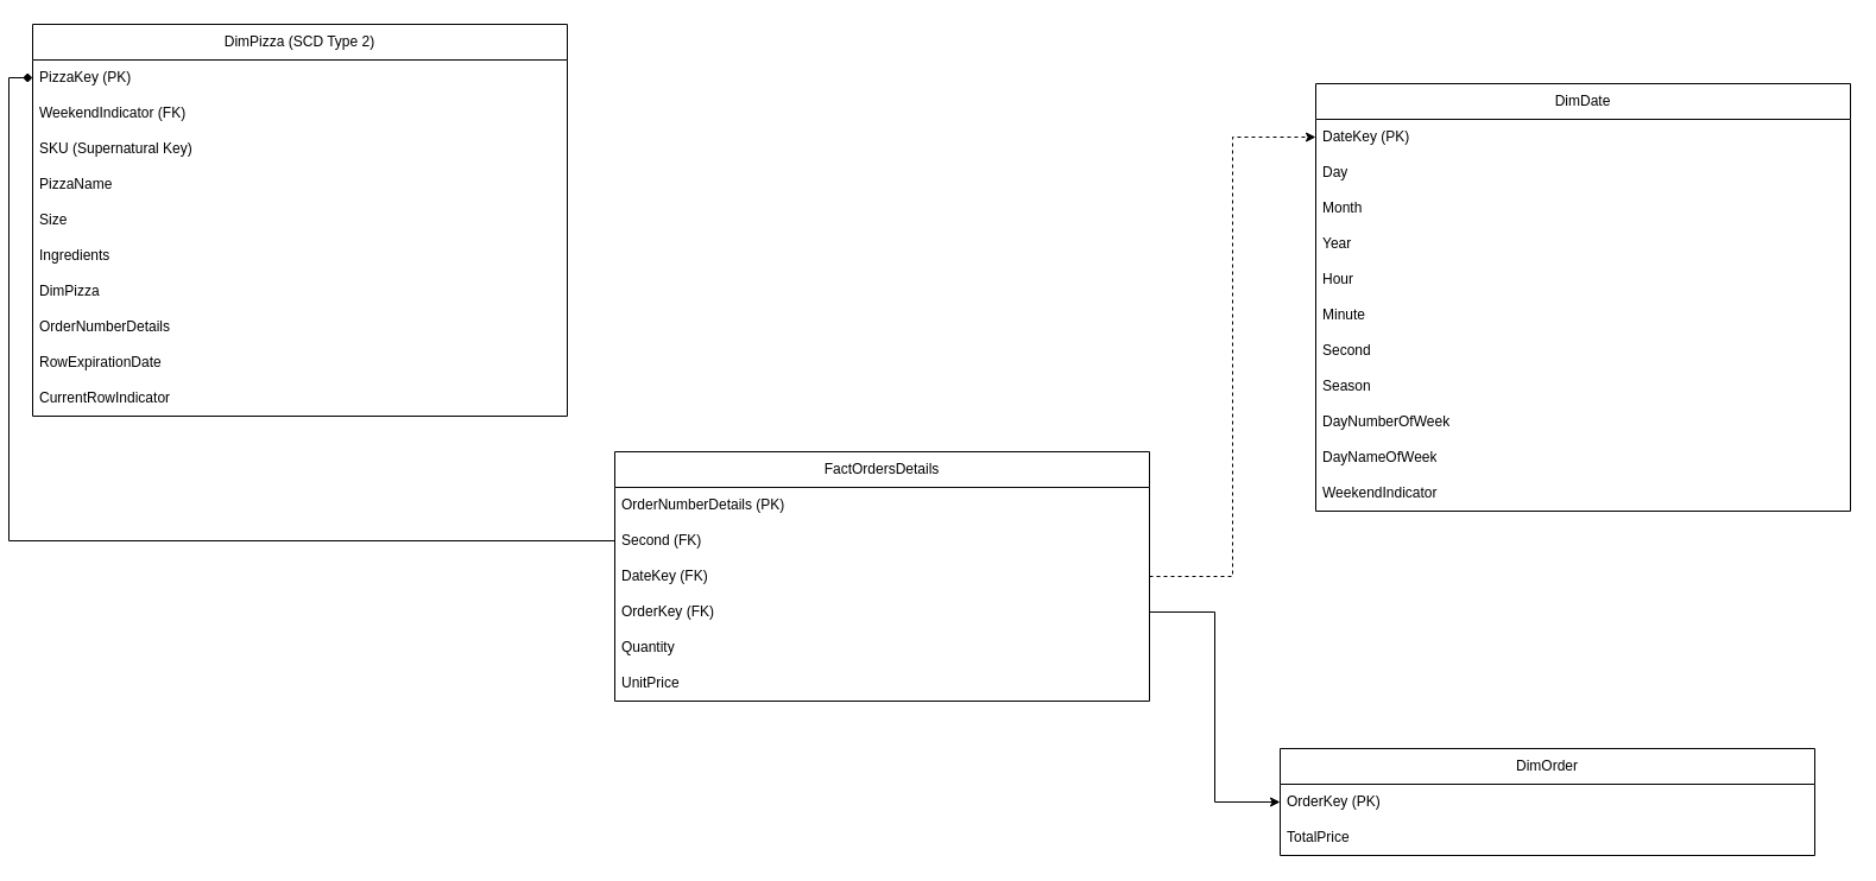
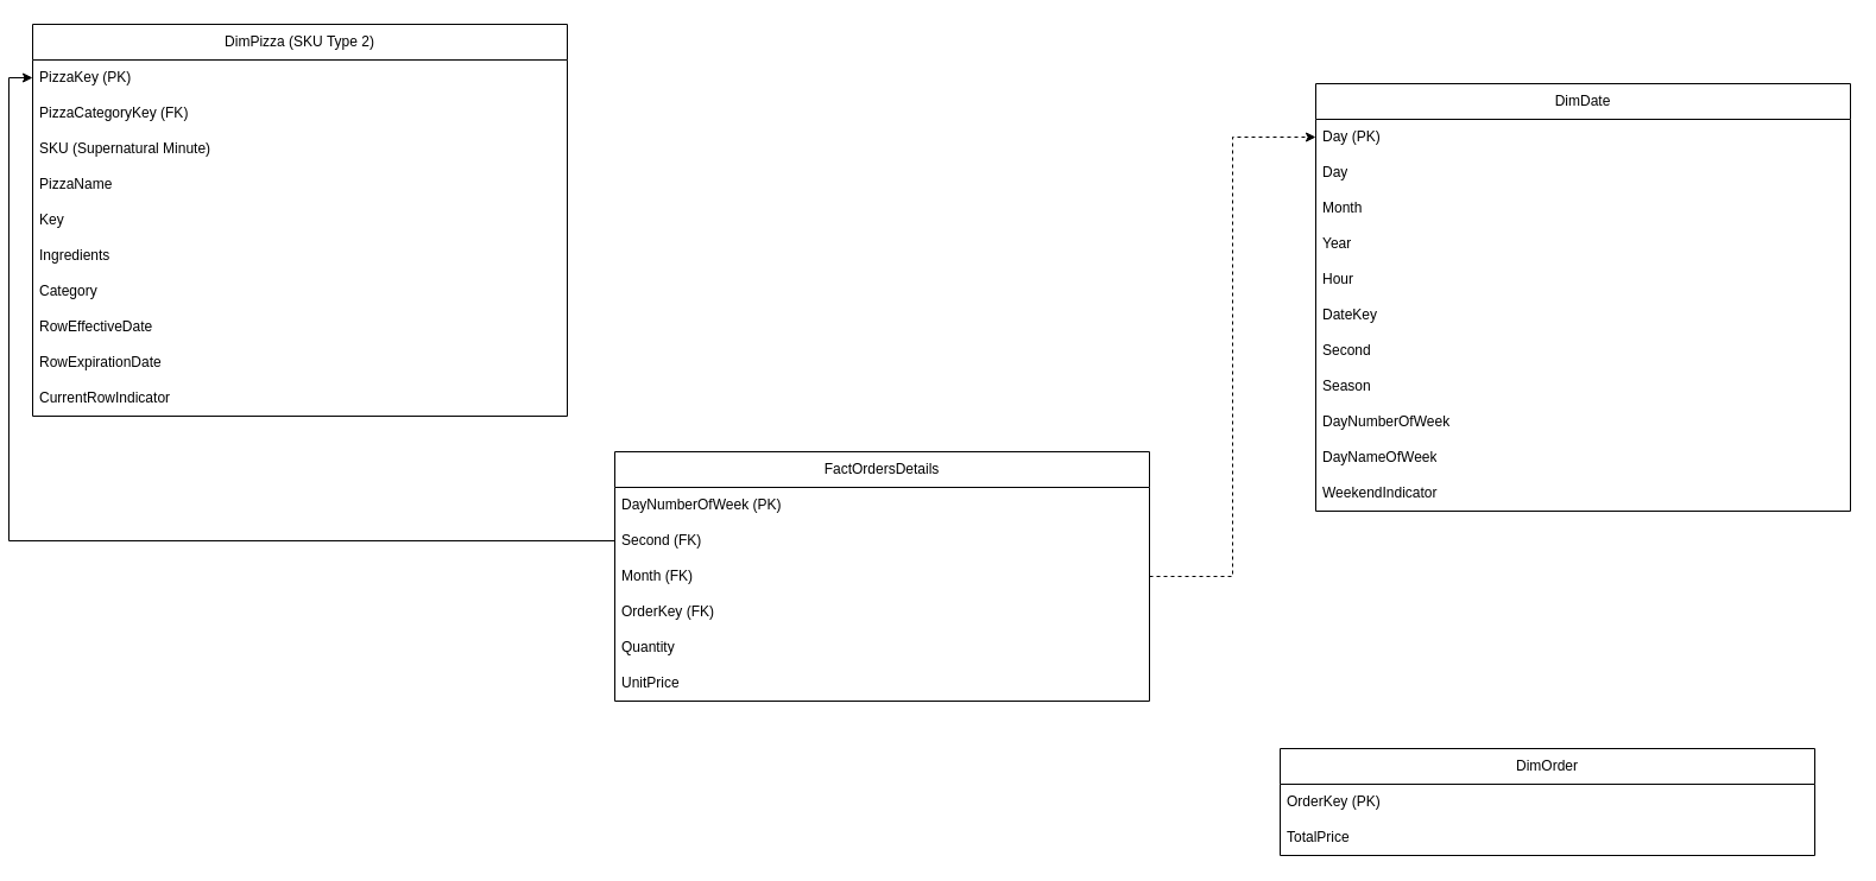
- <mxCell id="21" value="DimPizza (SCD Type 2)" style="swimlane;fontStyle=0;childLayout=stackLayout;horizontal=1;startSize=30;horizontalStack=0;resizeParent=1;resizeParentMax=0;resizeLast=0;collapsible=1;marginBottom=0;whiteSpace=wrap;html=1;gradientColor=none;swimlaneFillColor=default;" parent="1" vertex="1"><mxGeometry x="20" y="20" width="450" height="330" as="geometry" /></mxCell>
+ <mxCell id="21" value="DimPizza (SKU Type 2)" style="swimlane;fontStyle=0;childLayout=stackLayout;horizontal=1;startSize=30;horizontalStack=0;resizeParent=1;resizeParentMax=0;resizeLast=0;collapsible=1;marginBottom=0;whiteSpace=wrap;html=1;gradientColor=none;swimlaneFillColor=default;" parent="1" vertex="1"><mxGeometry x="20" y="20" width="450" height="330" as="geometry" /></mxCell>
- <mxCell id="35" style="edgeStyle=orthogonalEdgeStyle;rounded=0;orthogonalLoop=1;jettySize=auto;html=1;exitX=0;exitY=0.5;exitDx=0;exitDy=0;entryX=0;entryY=0.5;entryDx=0;entryDy=0;endArrow=diamond;" parent="1" source="4" target="22" edge="1"><mxGeometry relative="1" as="geometry" /></mxCell>
+ <mxCell id="35" style="edgeStyle=orthogonalEdgeStyle;rounded=0;orthogonalLoop=1;jettySize=auto;html=1;exitX=0;exitY=0.5;exitDx=0;exitDy=0;entryX=0;entryY=0.5;entryDx=0;entryDy=0;" parent="1" source="4" target="22" edge="1"><mxGeometry relative="1" as="geometry" /></mxCell>
- <mxCell id="23" value="WeekendIndicator (FK)" style="text;strokeColor=none;fillColor=none;align=left;verticalAlign=middle;spacingLeft=4;spacingRight=4;overflow=hidden;points=[[0,0.5],[1,0.5]];portConstraint=eastwest;rotatable=0;whiteSpace=wrap;html=1;" parent="21" vertex="1"><mxGeometry y="60" width="450" height="30" as="geometry" /></mxCell>
+ <mxCell id="23" value="PizzaCategoryKey (FK)" style="text;strokeColor=none;fillColor=none;align=left;verticalAlign=middle;spacingLeft=4;spacingRight=4;overflow=hidden;points=[[0,0.5],[1,0.5]];portConstraint=eastwest;rotatable=0;whiteSpace=wrap;html=1;" parent="21" vertex="1"><mxGeometry y="60" width="450" height="30" as="geometry" /></mxCell>
- <mxCell id="10" value="&lt;div&gt;DateKey (PK)&lt;/div&gt;" style="text;strokeColor=none;fillColor=none;align=left;verticalAlign=middle;spacingLeft=4;spacingRight=4;overflow=hidden;points=[[0,0.5],[1,0.5]];portConstraint=eastwest;rotatable=0;whiteSpace=wrap;html=1;" parent="9" vertex="1"><mxGeometry y="30" width="450" height="30" as="geometry" /></mxCell>
+ <mxCell id="10" value="&lt;div&gt;Day (PK)&lt;/div&gt;" style="text;strokeColor=none;fillColor=none;align=left;verticalAlign=middle;spacingLeft=4;spacingRight=4;overflow=hidden;points=[[0,0.5],[1,0.5]];portConstraint=eastwest;rotatable=0;whiteSpace=wrap;html=1;" parent="9" vertex="1"><mxGeometry y="30" width="450" height="30" as="geometry" /></mxCell>
- <mxCell id="24" value="SKU (Supernatural Key)" style="text;strokeColor=none;fillColor=none;align=left;verticalAlign=middle;spacingLeft=4;spacingRight=4;overflow=hidden;points=[[0,0.5],[1,0.5]];portConstraint=eastwest;rotatable=0;whiteSpace=wrap;html=1;" vertex="1" parent="21"><mxGeometry y="90" width="450" height="30" as="geometry" /></mxCell>
+ <mxCell id="24" value="SKU (Supernatural Minute)" style="text;strokeColor=none;fillColor=none;align=left;verticalAlign=middle;spacingLeft=4;spacingRight=4;overflow=hidden;points=[[0,0.5],[1,0.5]];portConstraint=eastwest;rotatable=0;whiteSpace=wrap;html=1;" vertex="1" parent="21"><mxGeometry y="90" width="450" height="30" as="geometry" /></mxCell>
- <mxCell id="26" value="Size" style="text;strokeColor=none;fillColor=none;align=left;verticalAlign=middle;spacingLeft=4;spacingRight=4;overflow=hidden;points=[[0,0.5],[1,0.5]];portConstraint=eastwest;rotatable=0;whiteSpace=wrap;html=1;" parent="21" vertex="1"><mxGeometry y="150" width="450" height="30" as="geometry" /></mxCell>
+ <mxCell id="26" value="Key" style="text;strokeColor=none;fillColor=none;align=left;verticalAlign=middle;spacingLeft=4;spacingRight=4;overflow=hidden;points=[[0,0.5],[1,0.5]];portConstraint=eastwest;rotatable=0;whiteSpace=wrap;html=1;" parent="21" vertex="1"><mxGeometry y="150" width="450" height="30" as="geometry" /></mxCell>
- <mxCell id="28" value="DimPizza" style="text;strokeColor=none;fillColor=none;align=left;verticalAlign=middle;spacingLeft=4;spacingRight=4;overflow=hidden;points=[[0,0.5],[1,0.5]];portConstraint=eastwest;rotatable=0;whiteSpace=wrap;html=1;" vertex="1" parent="21"><mxGeometry y="210" width="450" height="30" as="geometry" /></mxCell>
+ <mxCell id="28" value="Category" style="text;strokeColor=none;fillColor=none;align=left;verticalAlign=middle;spacingLeft=4;spacingRight=4;overflow=hidden;points=[[0,0.5],[1,0.5]];portConstraint=eastwest;rotatable=0;whiteSpace=wrap;html=1;" vertex="1" parent="21"><mxGeometry y="210" width="450" height="30" as="geometry" /></mxCell>
- <mxCell id="15" value="Minute" style="text;strokeColor=none;fillColor=none;align=left;verticalAlign=middle;spacingLeft=4;spacingRight=4;overflow=hidden;points=[[0,0.5],[1,0.5]];portConstraint=eastwest;rotatable=0;whiteSpace=wrap;html=1;" vertex="1" parent="9"><mxGeometry y="180" width="450" height="30" as="geometry" /></mxCell>
+ <mxCell id="15" value="DateKey" style="text;strokeColor=none;fillColor=none;align=left;verticalAlign=middle;spacingLeft=4;spacingRight=4;overflow=hidden;points=[[0,0.5],[1,0.5]];portConstraint=eastwest;rotatable=0;whiteSpace=wrap;html=1;" vertex="1" parent="9"><mxGeometry y="180" width="450" height="30" as="geometry" /></mxCell>
- <mxCell id="29" value="OrderNumberDetails" style="text;strokeColor=none;fillColor=none;align=left;verticalAlign=middle;spacingLeft=4;spacingRight=4;overflow=hidden;points=[[0,0.5],[1,0.5]];portConstraint=eastwest;rotatable=0;whiteSpace=wrap;html=1;" vertex="1" parent="21"><mxGeometry y="240" width="450" height="30" as="geometry" /></mxCell>
+ <mxCell id="29" value="RowEffectiveDate" style="text;strokeColor=none;fillColor=none;align=left;verticalAlign=middle;spacingLeft=4;spacingRight=4;overflow=hidden;points=[[0,0.5],[1,0.5]];portConstraint=eastwest;rotatable=0;whiteSpace=wrap;html=1;" vertex="1" parent="21"><mxGeometry y="240" width="450" height="30" as="geometry" /></mxCell>
- <mxCell id="3" value="OrderNumberDetails (PK)" style="text;strokeColor=none;fillColor=none;align=left;verticalAlign=middle;spacingLeft=4;spacingRight=4;overflow=hidden;points=[[0,0.5],[1,0.5]];portConstraint=eastwest;rotatable=0;whiteSpace=wrap;html=1;" parent="2" vertex="1"><mxGeometry y="30" width="450" height="30" as="geometry" /></mxCell>
+ <mxCell id="3" value="DayNumberOfWeek (PK)" style="text;strokeColor=none;fillColor=none;align=left;verticalAlign=middle;spacingLeft=4;spacingRight=4;overflow=hidden;points=[[0,0.5],[1,0.5]];portConstraint=eastwest;rotatable=0;whiteSpace=wrap;html=1;" parent="2" vertex="1"><mxGeometry y="30" width="450" height="30" as="geometry" /></mxCell>
- <mxCell id="5" value="DateKey (FK)" style="text;strokeColor=none;fillColor=none;align=left;verticalAlign=middle;spacingLeft=4;spacingRight=4;overflow=hidden;points=[[0,0.5],[1,0.5]];portConstraint=eastwest;rotatable=0;whiteSpace=wrap;html=1;" parent="2" vertex="1"><mxGeometry y="90" width="450" height="30" as="geometry" /></mxCell>
+ <mxCell id="5" value="Month (FK)" style="text;strokeColor=none;fillColor=none;align=left;verticalAlign=middle;spacingLeft=4;spacingRight=4;overflow=hidden;points=[[0,0.5],[1,0.5]];portConstraint=eastwest;rotatable=0;whiteSpace=wrap;html=1;" parent="2" vertex="1"><mxGeometry y="90" width="450" height="30" as="geometry" /></mxCell>
- <mxCell id="37" style="edgeStyle=orthogonalEdgeStyle;rounded=0;orthogonalLoop=1;jettySize=auto;html=1;exitX=1;exitY=0.5;exitDx=0;exitDy=0;entryX=0;entryY=0.5;entryDx=0;entryDy=0;" parent="1" source="6" target="33" edge="1"><mxGeometry relative="1" as="geometry" /></mxCell>
